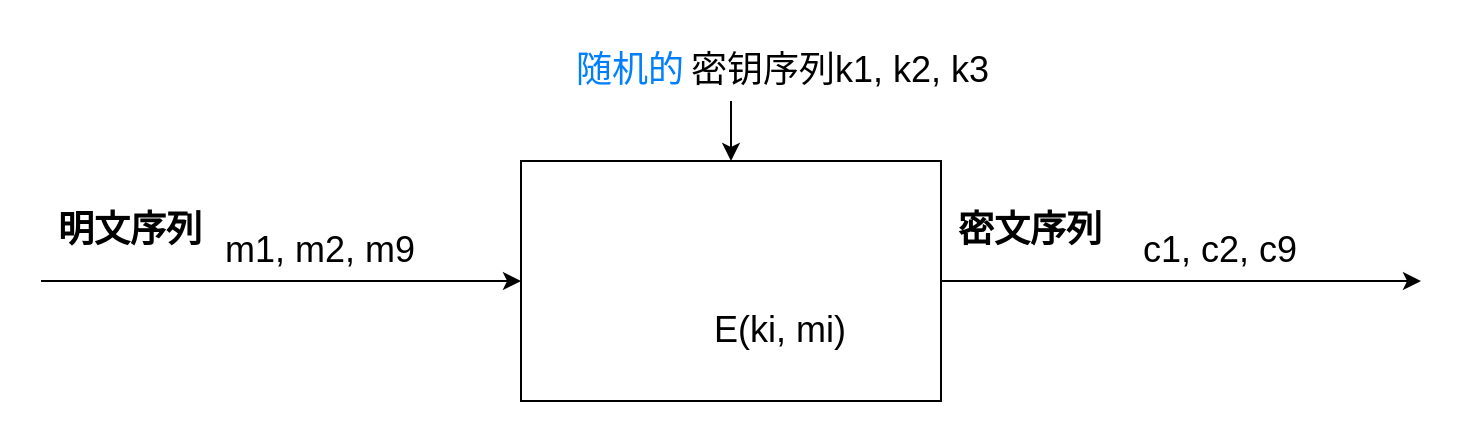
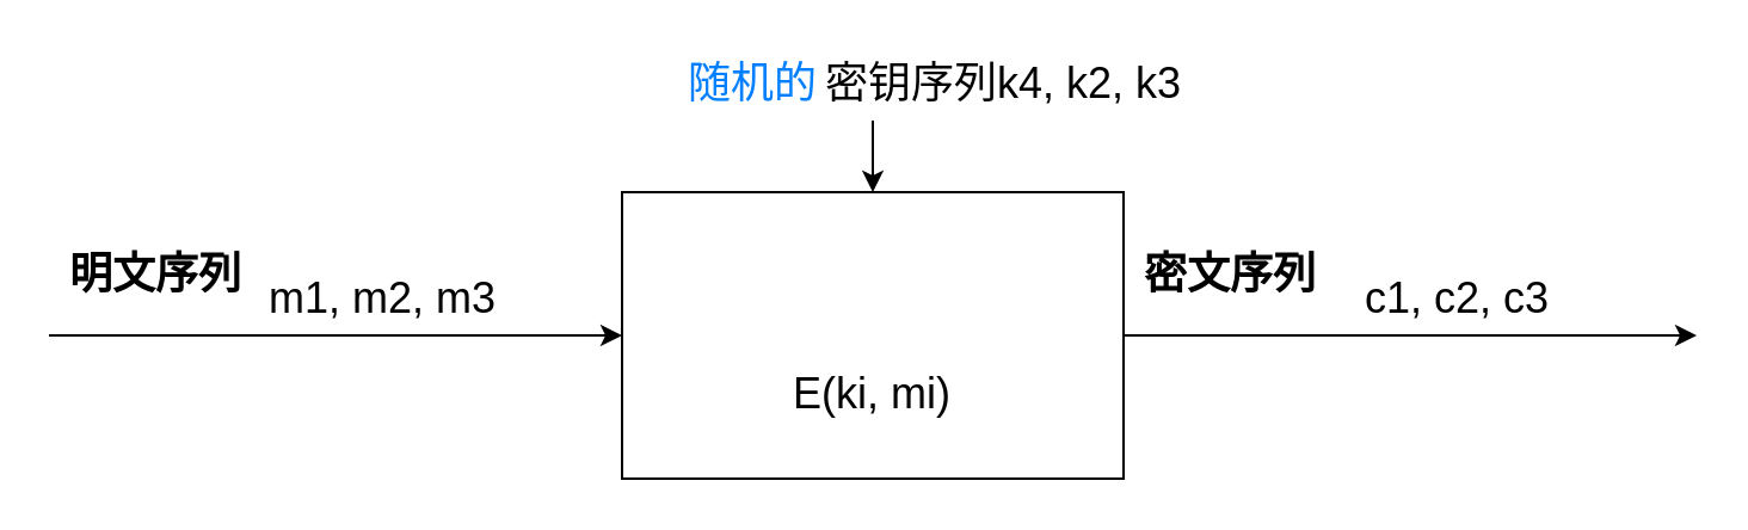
- <mxCell id="13" value="密钥序列k1, k2, k3" style="text;html=1;strokeColor=none;fillColor=none;align=center;verticalAlign=middle;whiteSpace=wrap;rounded=0;fontSize=18;" vertex="1" parent="1"><mxGeometry x="340" y="20" width="160" height="30" as="geometry" /></mxCell>
+ <mxCell id="13" value="密钥序列k4, k2, k3" style="text;html=1;strokeColor=none;fillColor=none;align=center;verticalAlign=middle;whiteSpace=wrap;rounded=0;fontSize=18;" vertex="1" parent="1"><mxGeometry x="340" y="20" width="160" height="30" as="geometry" /></mxCell>
- <mxCell id="4" value="m1, m2, m9" style="text;html=1;strokeColor=none;fillColor=none;align=center;verticalAlign=middle;whiteSpace=wrap;rounded=0;fontSize=18;" vertex="1" parent="1"><mxGeometry x="100" y="110" width="120" height="30" as="geometry" /></mxCell>
+ <mxCell id="4" value="m1, m2, m3" style="text;html=1;strokeColor=none;fillColor=none;align=center;verticalAlign=middle;whiteSpace=wrap;rounded=0;fontSize=18;" vertex="1" parent="1"><mxGeometry x="100" y="110" width="120" height="30" as="geometry" /></mxCell>
- <mxCell id="10" value="c1, c2, c9" style="text;html=1;strokeColor=none;fillColor=none;align=center;verticalAlign=middle;whiteSpace=wrap;rounded=0;fontSize=18;" vertex="1" parent="1"><mxGeometry x="550" y="110" width="120" height="30" as="geometry" /></mxCell>
+ <mxCell id="10" value="c1, c2, c3" style="text;html=1;strokeColor=none;fillColor=none;align=center;verticalAlign=middle;whiteSpace=wrap;rounded=0;fontSize=18;" vertex="1" parent="1"><mxGeometry x="550" y="110" width="120" height="30" as="geometry" /></mxCell>
- <mxCell id="7" value="E(ki, mi)" style="text;html=1;strokeColor=none;fillColor=none;align=center;verticalAlign=middle;whiteSpace=wrap;rounded=0;fontSize=18;" vertex="1" parent="5"><mxGeometry x="80" y="70" width="100" height="30" as="geometry" /></mxCell>
+ <mxCell id="7" value="E(ki, mi)" style="text;html=1;strokeColor=none;fillColor=none;align=center;verticalAlign=middle;whiteSpace=wrap;rounded=0;fontSize=18;" vertex="1" parent="5"><mxGeometry x="55" y="70" width="100" height="30" as="geometry" /></mxCell>
